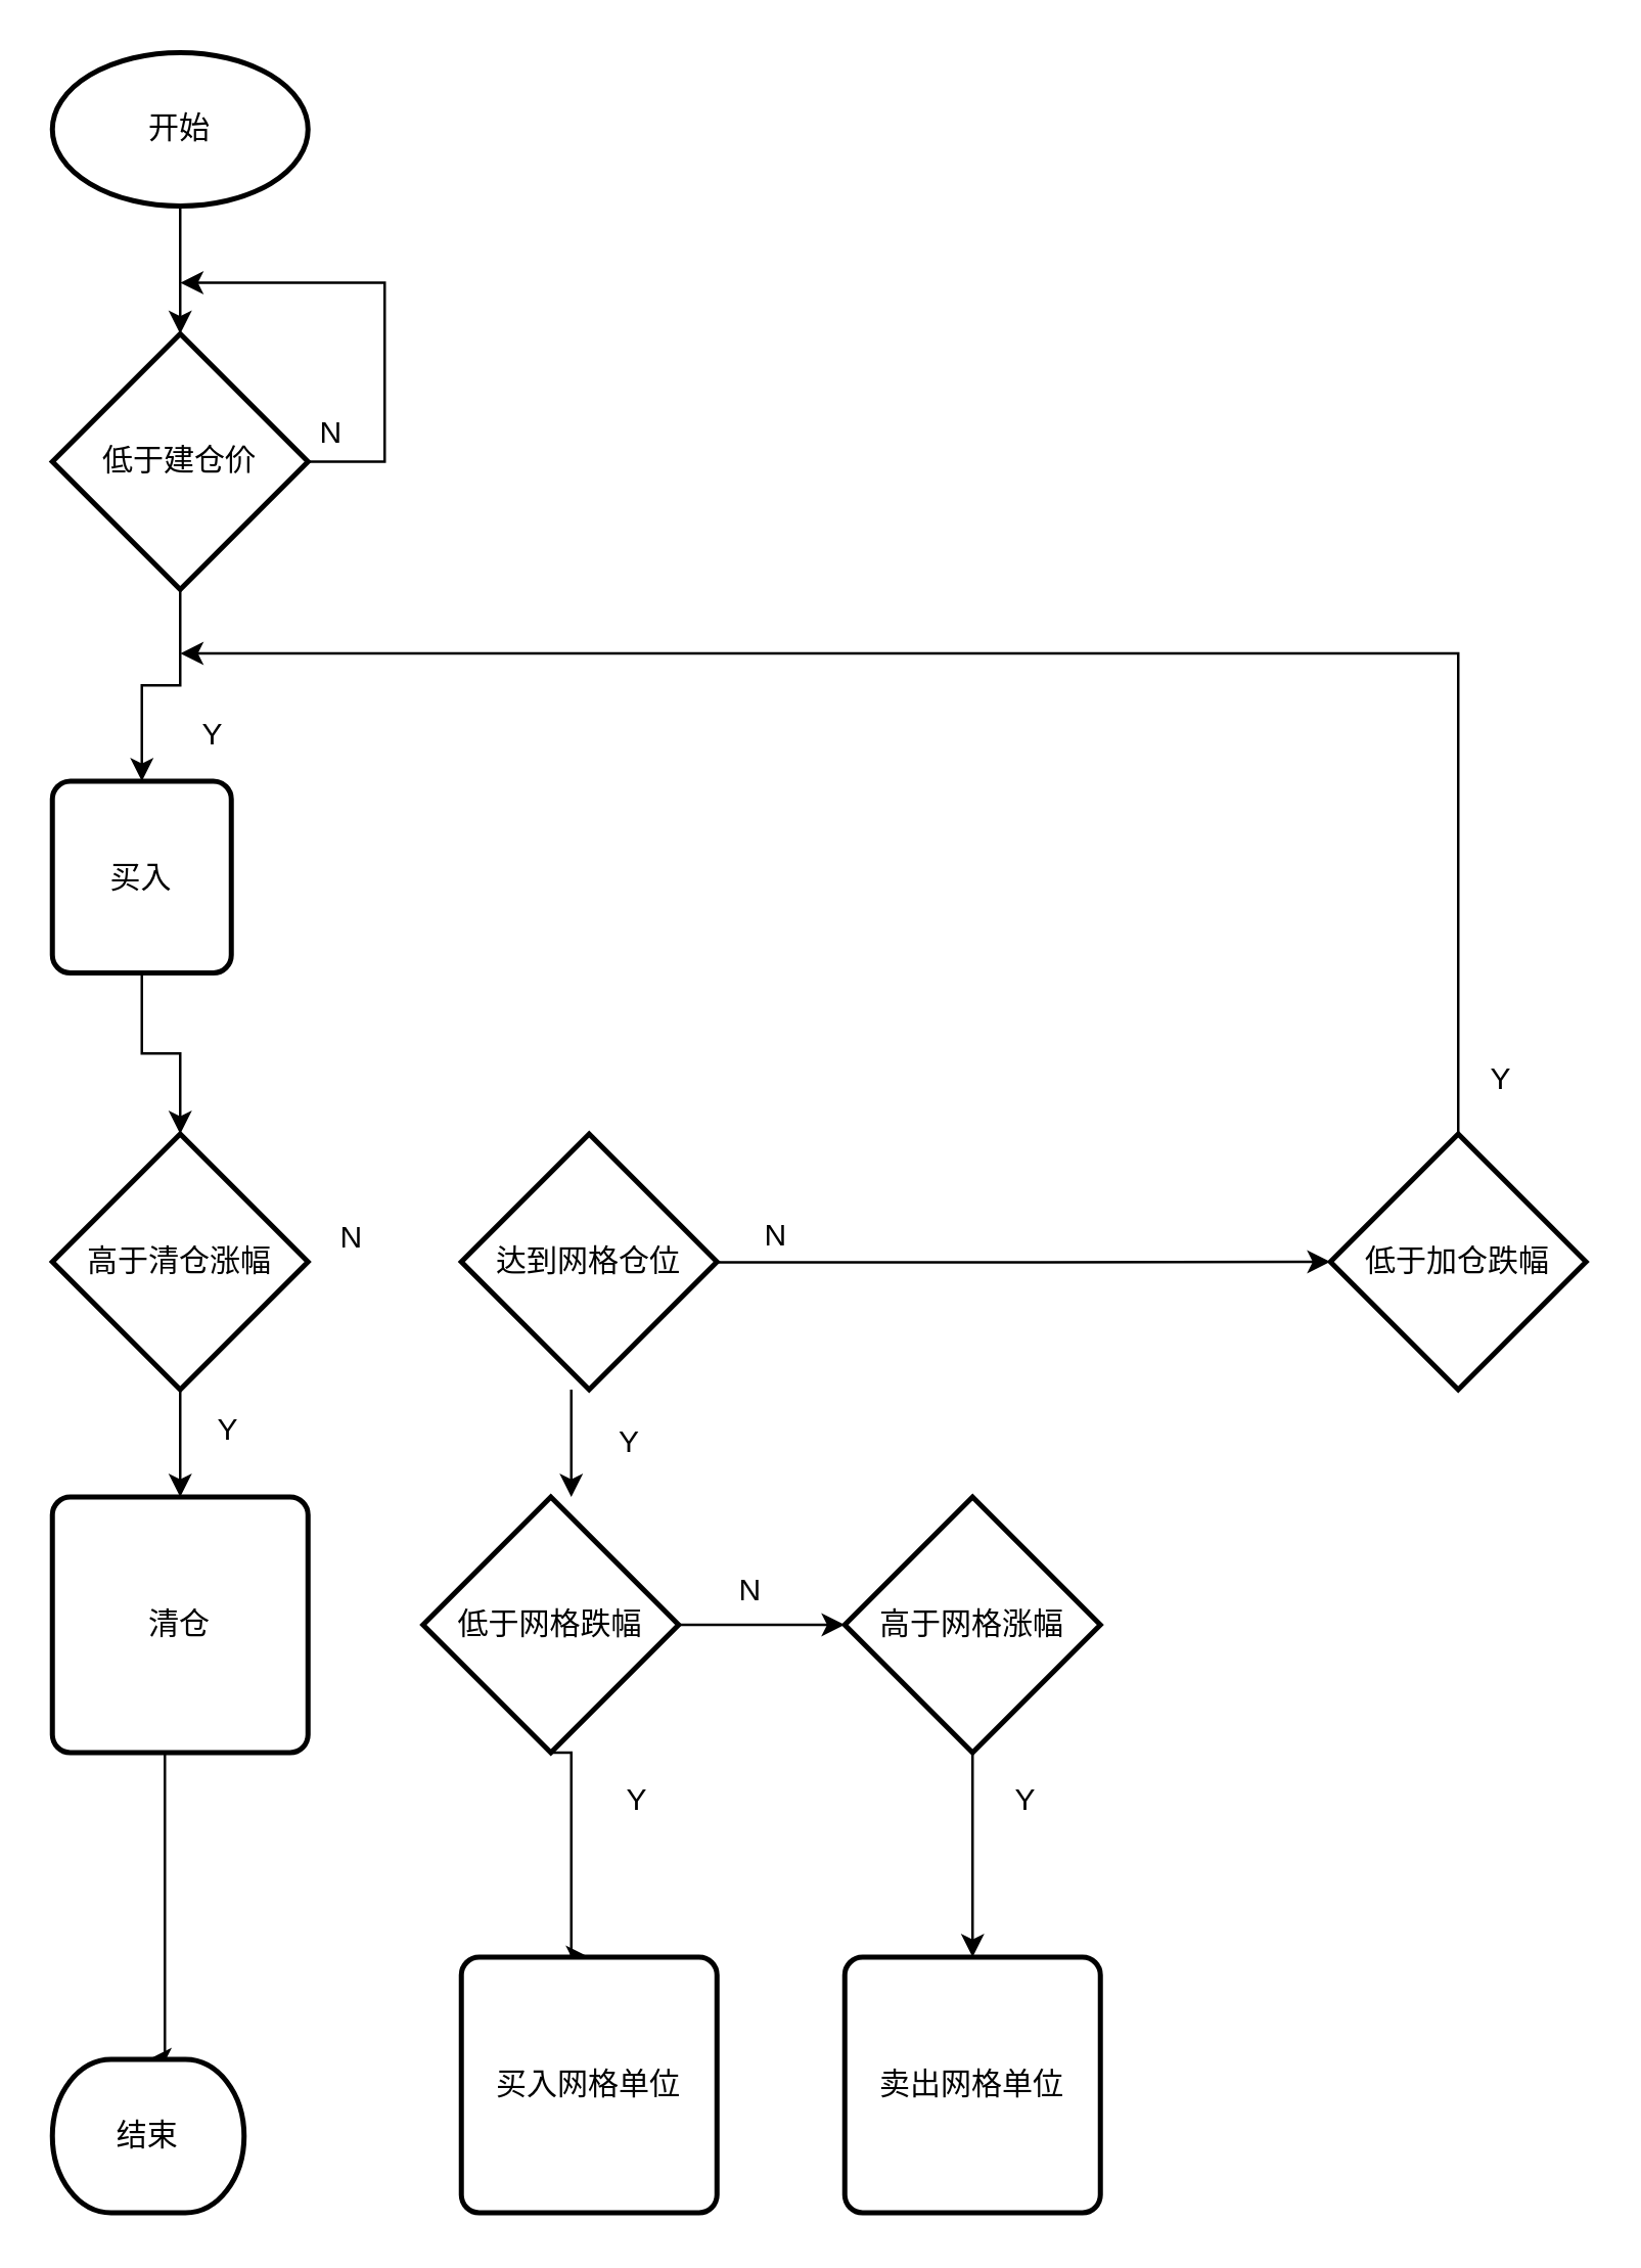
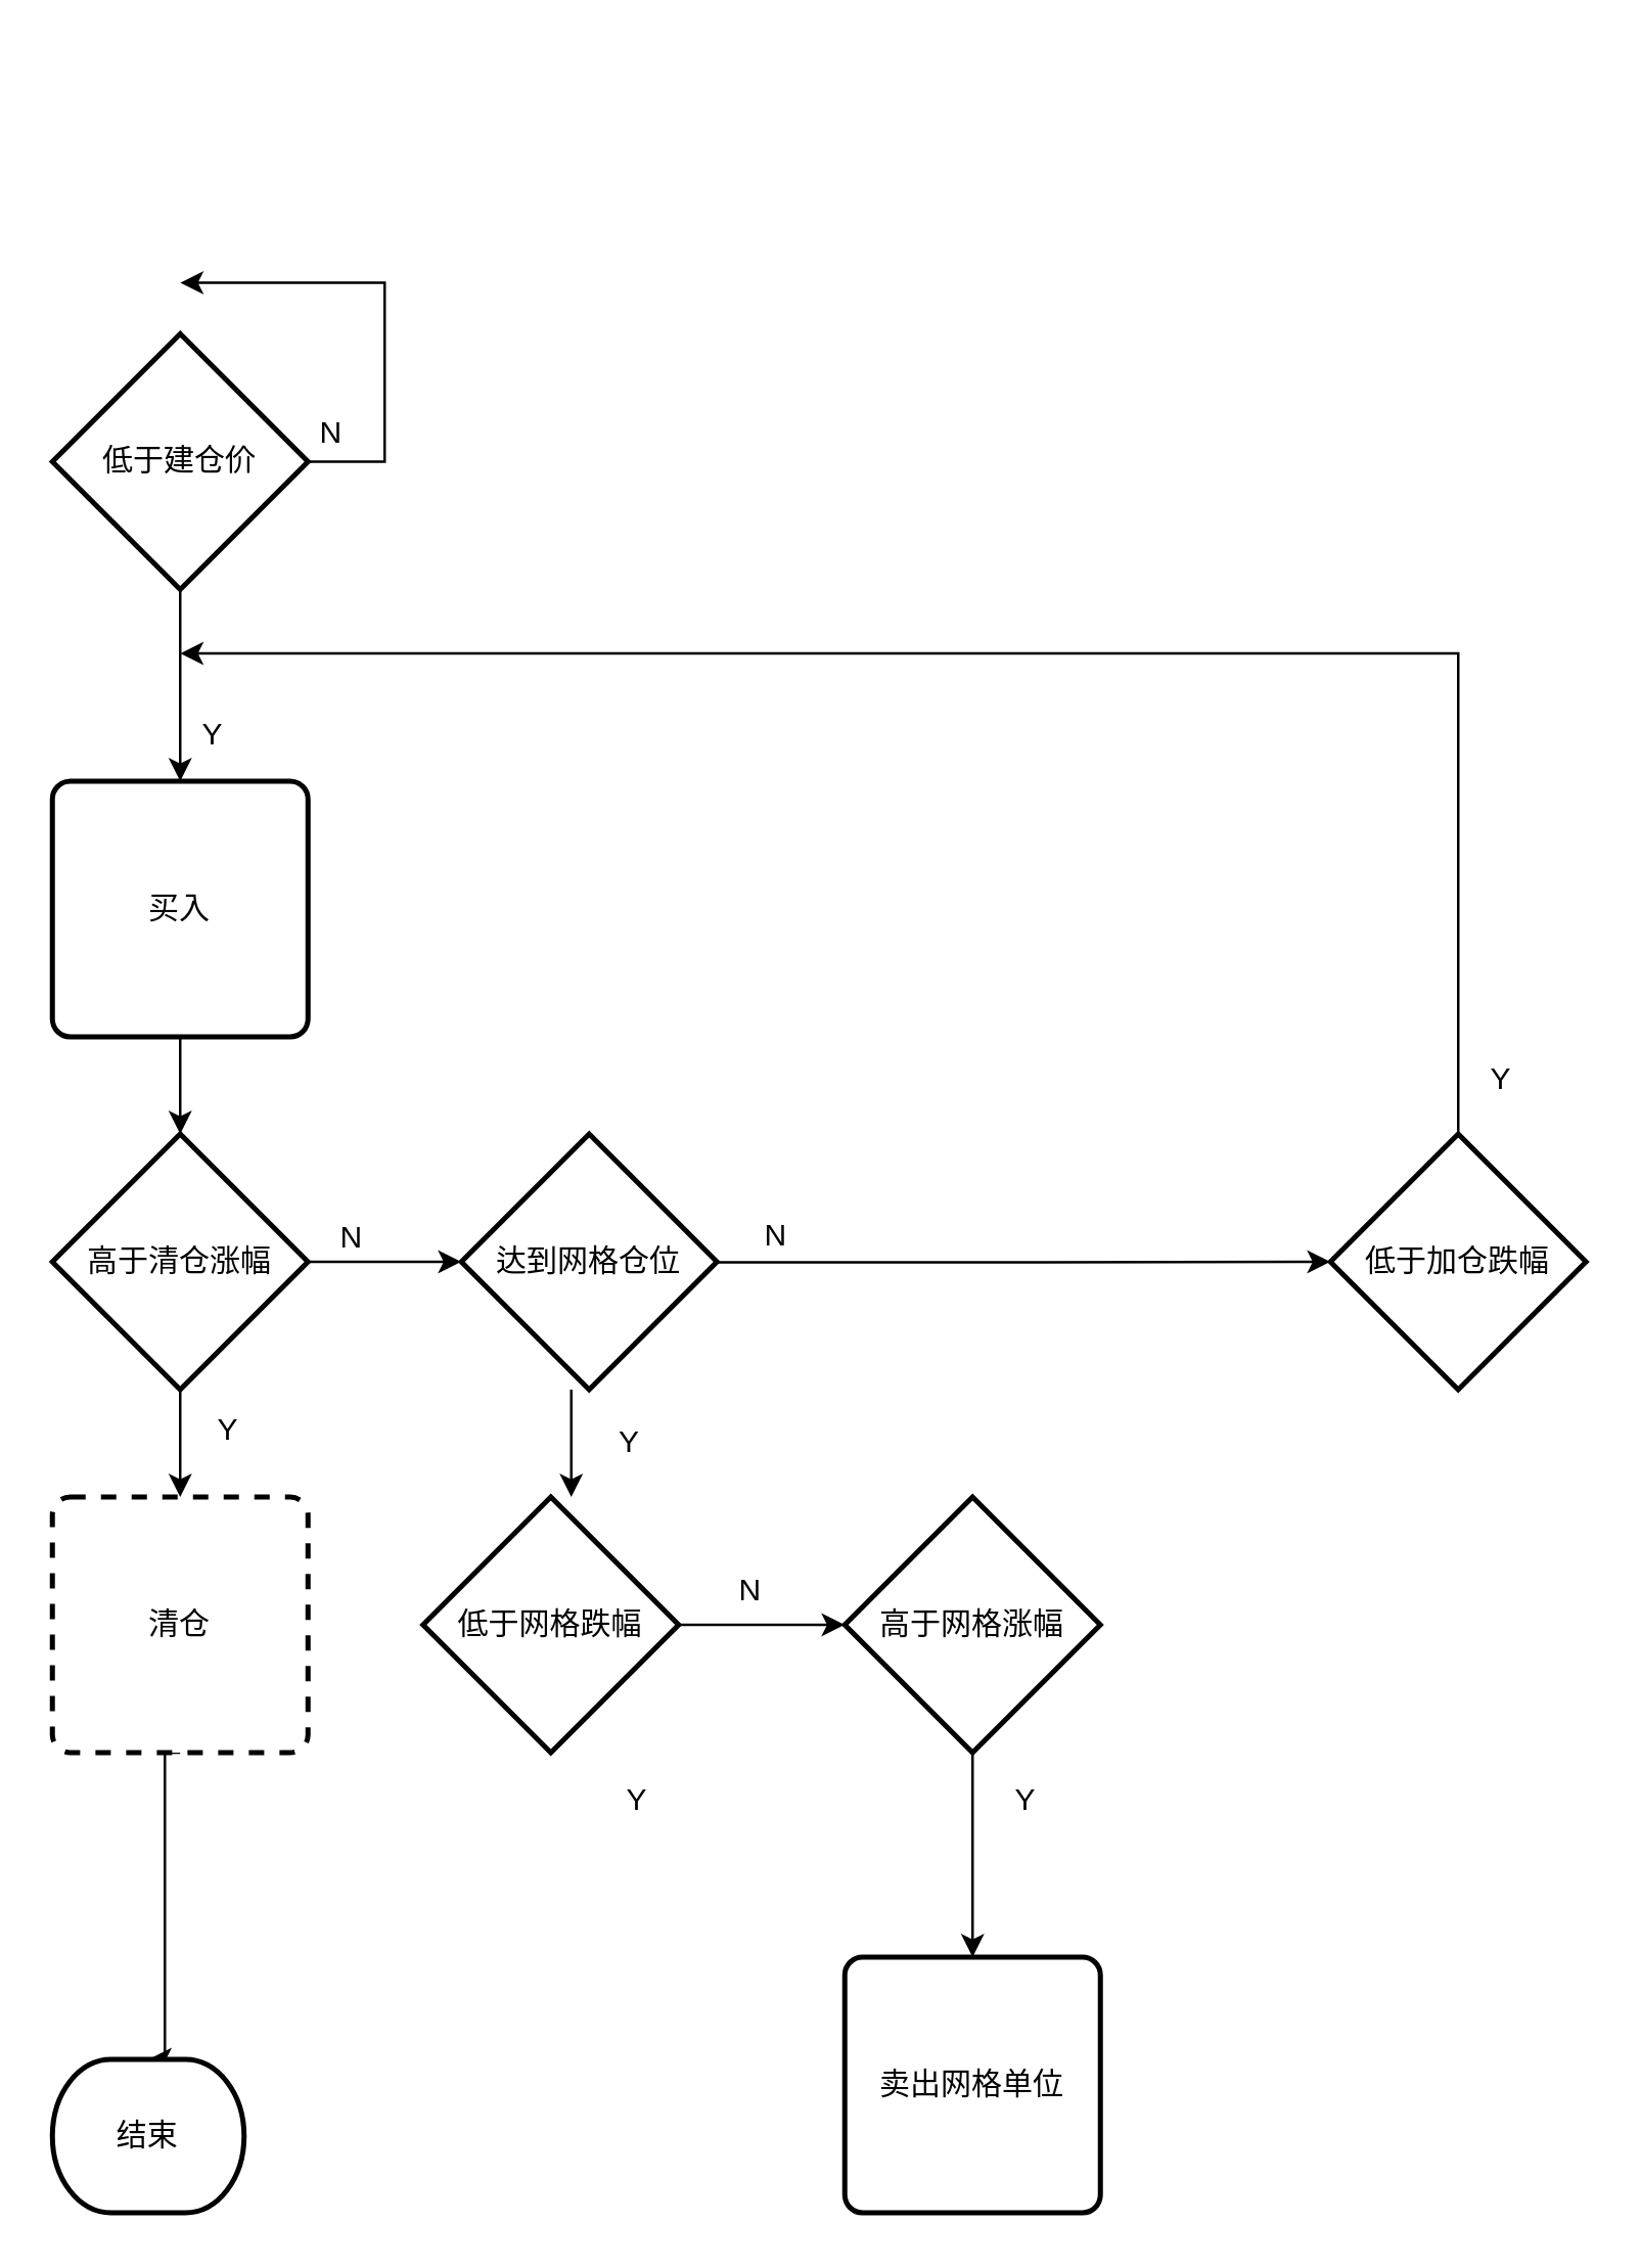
- <mxCell id="3" value="开始" style="strokeWidth=2;html=1;shape=mxgraph.flowchart.start_1;whiteSpace=wrap;" vertex="1" parent="1"><mxGeometry x="20" y="20" width="100" height="60" as="geometry" /></mxCell>
- <mxCell id="2" value="" style="edgeStyle=orthogonalEdgeStyle;rounded=0;orthogonalLoop=1;jettySize=auto;html=1;entryX=0.5;entryY=0;entryDx=0;entryDy=0;entryPerimeter=0;" edge="1" parent="1" source="3" target="6"><mxGeometry relative="1" as="geometry"><mxPoint x="70" y="160" as="targetPoint" /></mxGeometry></mxCell>
- <mxCell id="8" value="买入" style="rounded=1;whiteSpace=wrap;html=1;absoluteArcSize=1;arcSize=14;strokeWidth=2;" vertex="1" parent="1"><mxGeometry x="20" y="305" width="70" height="75" as="geometry" /></mxCell>
+ <mxCell id="8" value="买入" style="rounded=1;whiteSpace=wrap;html=1;absoluteArcSize=1;arcSize=14;strokeWidth=2;" vertex="1" parent="1"><mxGeometry x="20" y="305" width="100" height="100" as="geometry" /></mxCell>
+ <mxCell id="23" style="edgeStyle=elbowEdgeStyle;rounded=0;orthogonalLoop=1;jettySize=auto;html=1;exitX=1;exitY=0.5;exitDx=0;exitDy=0;exitPerimeter=0;entryX=0;entryY=0.5;entryDx=0;entryDy=0;entryPerimeter=0;" edge="1" parent="1" source="24" target="16"><mxGeometry relative="1" as="geometry" /></mxCell>
- <mxCell id="26" value="清仓" style="rounded=1;whiteSpace=wrap;html=1;absoluteArcSize=1;arcSize=14;strokeWidth=2;" vertex="1" parent="1"><mxGeometry x="20" y="585" width="100" height="100" as="geometry" /></mxCell>
+ <mxCell id="26" value="清仓" style="rounded=1;whiteSpace=wrap;html=1;absoluteArcSize=1;arcSize=14;strokeWidth=2;dashed=1;" vertex="1" parent="1"><mxGeometry x="20" y="585" width="100" height="100" as="geometry" /></mxCell>
- <mxCell id="18" style="edgeStyle=elbowEdgeStyle;rounded=0;orthogonalLoop=1;jettySize=auto;html=1;exitX=0.5;exitY=1;exitDx=0;exitDy=0;exitPerimeter=0;entryX=0.5;entryY=0;entryDx=0;entryDy=0;" edge="1" parent="1" source="19" target="33"><mxGeometry relative="1" as="geometry" /></mxCell>
- <mxCell id="33" value="买入网格单位" style="rounded=1;whiteSpace=wrap;html=1;absoluteArcSize=1;arcSize=14;strokeWidth=2;" vertex="1" parent="1"><mxGeometry x="180" y="765" width="100" height="100" as="geometry" /></mxCell>
